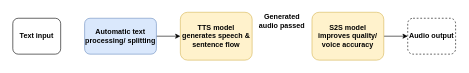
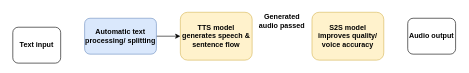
- <mxCell id="9" value="Text input" style="rounded=1;whiteSpace=wrap;html=1;fontStyle=1;fillColor=default;" vertex="1" parent="1"><mxGeometry x="20" y="30" width="80" height="60" as="geometry" /></mxCell>
+ <mxCell id="9" value="Text input" style="rounded=1;whiteSpace=wrap;html=1;fontStyle=1;fillColor=default;" vertex="1" parent="1"><mxGeometry x="20" y="45" width="80" height="60" as="geometry" /></mxCell>
- <mxCell id="5" style="edgeStyle=orthogonalEdgeStyle;rounded=0;orthogonalLoop=1;jettySize=auto;html=1;exitX=1;exitY=0.5;exitDx=0;exitDy=0;entryX=0;entryY=0.5;entryDx=0;entryDy=0;" edge="1" parent="1" source="6" target="7"><mxGeometry relative="1" as="geometry" /></mxCell>
- <mxCell id="7" value="Audio output" style="rounded=1;whiteSpace=wrap;html=1;fontStyle=1;dashed=1;" vertex="1" parent="1"><mxGeometry x="680" y="30" width="80" height="60" as="geometry" /></mxCell>
+ <mxCell id="7" value="Audio output" style="rounded=1;whiteSpace=wrap;html=1;fontStyle=1" vertex="1" parent="1"><mxGeometry x="680" y="30" width="80" height="60" as="geometry" /></mxCell>
